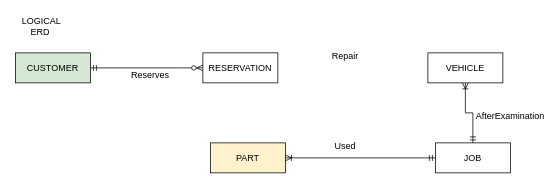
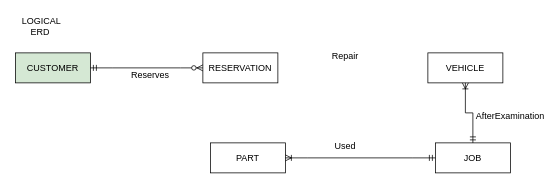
- <mxCell id="6" value="PART" style="whiteSpace=wrap;html=1;align=center;fillColor=#fff2cc;" vertex="1" parent="1"><mxGeometry x="280" y="190" width="100" height="40" as="geometry" /></mxCell>
+ <mxCell id="6" value="PART" style="whiteSpace=wrap;html=1;align=center;" vertex="1" parent="1"><mxGeometry x="280" y="190" width="100" height="40" as="geometry" /></mxCell>
